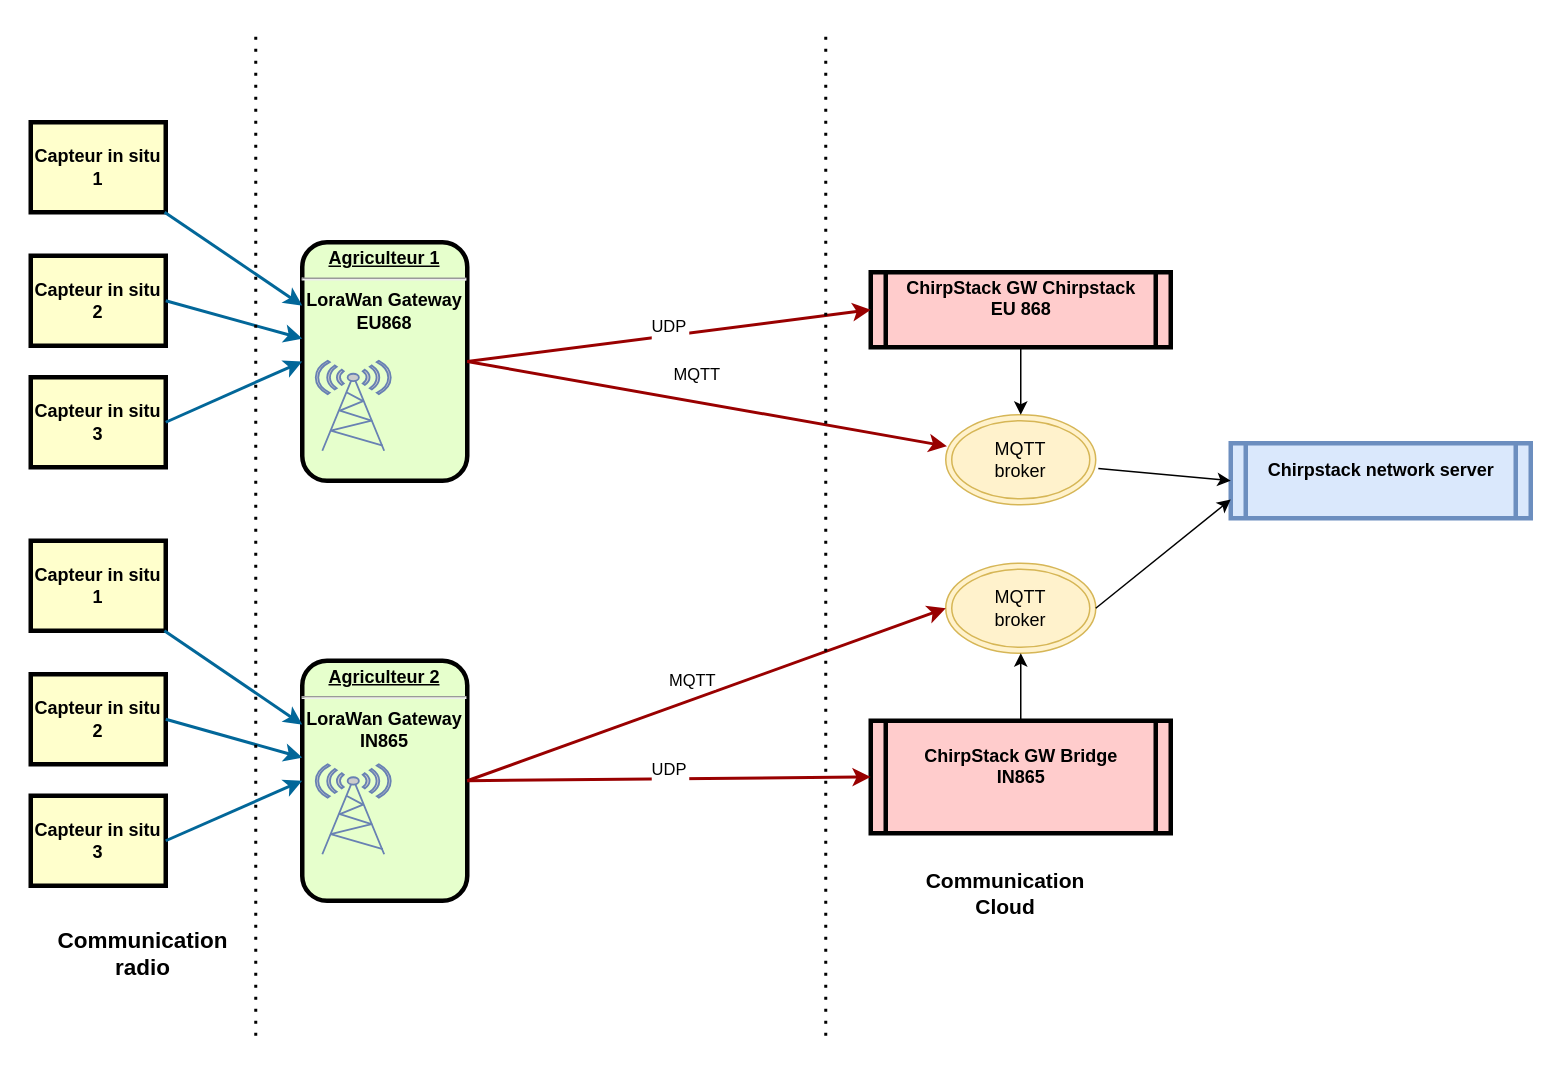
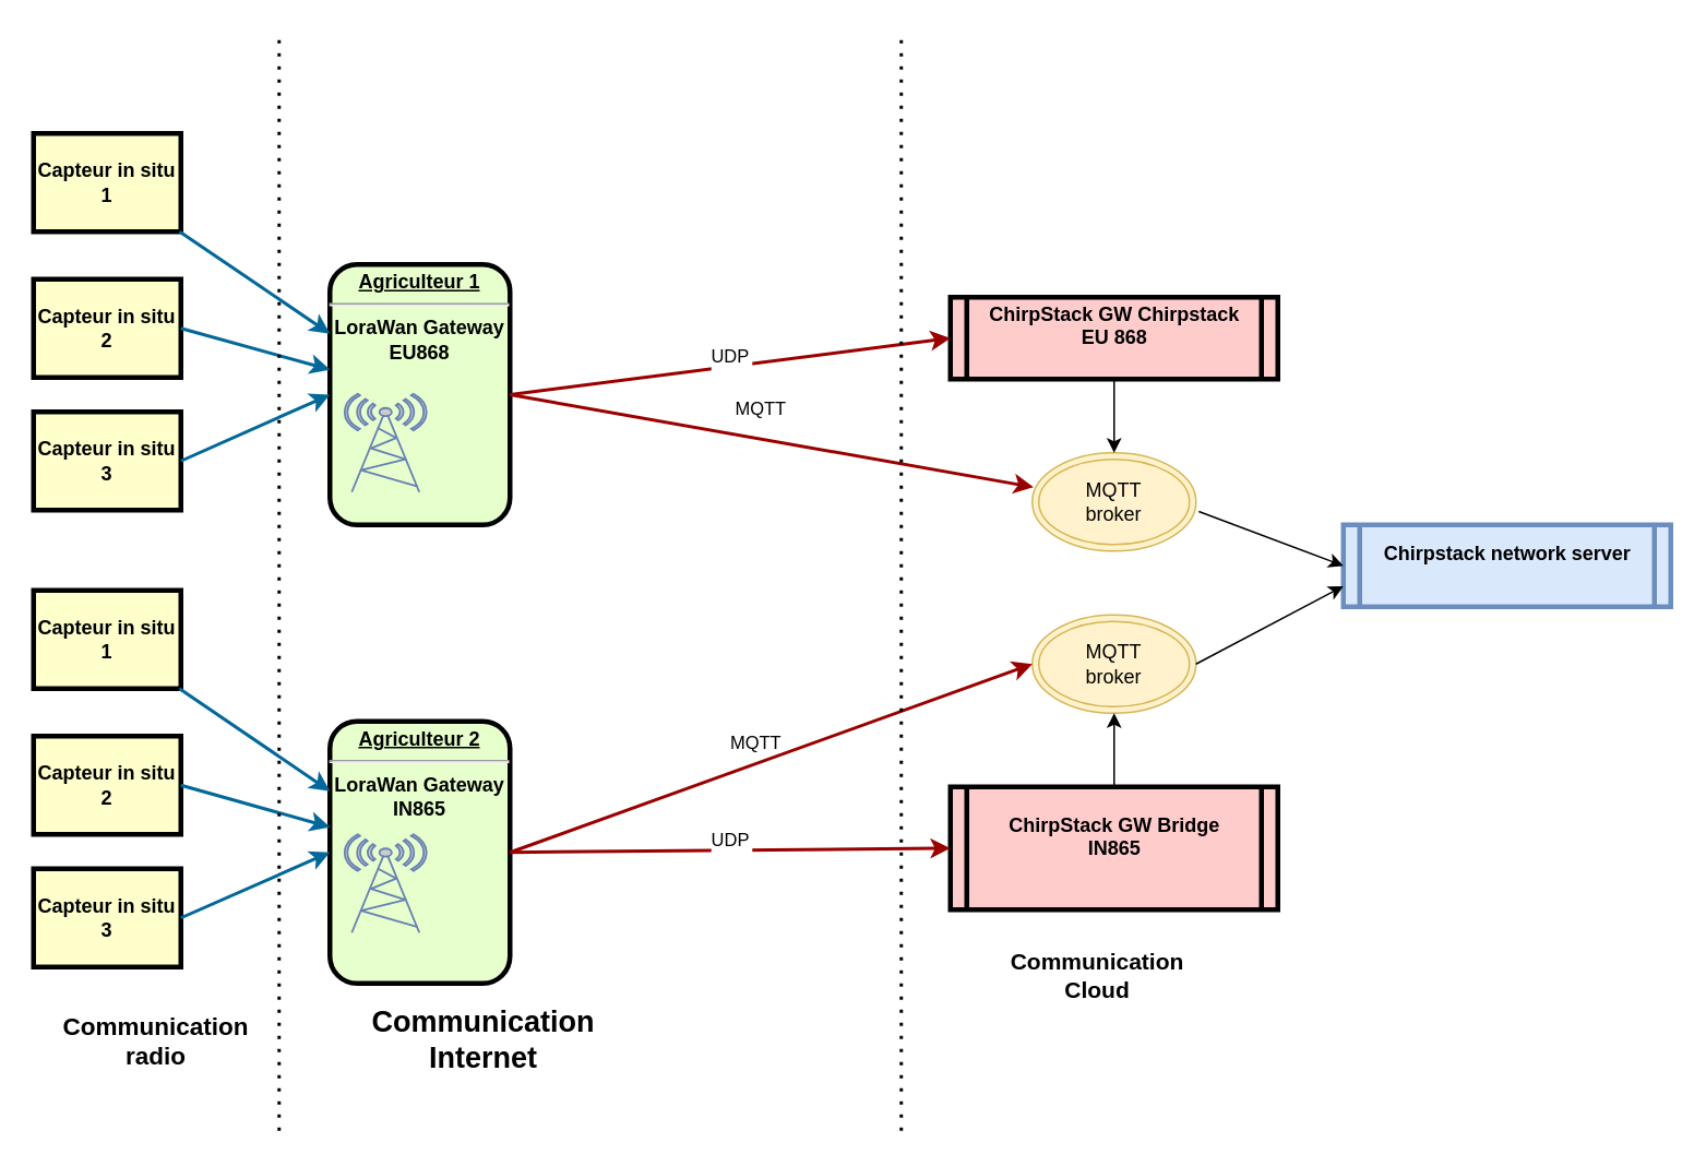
- <mxCell id="20" value="Chirpstack network server&#10;" style="shape=process;whiteSpace=wrap;align=center;verticalAlign=middle;size=0.048;fontStyle=1;strokeWidth=3;fillColor=#dae8fc;strokeColor=#6c8ebf;" vertex="1" parent="1"><mxGeometry x="820" y="295" width="200" height="50" as="geometry" /></mxCell>
+ <mxCell id="20" value="Chirpstack network server&#10;" style="shape=process;whiteSpace=wrap;align=center;verticalAlign=middle;size=0.048;fontStyle=1;strokeWidth=3;fillColor=#dae8fc;strokeColor=#6c8ebf;" vertex="1" parent="1"><mxGeometry x="820" y="320" width="200" height="50" as="geometry" /></mxCell>
+ <mxCell id="34" value="&lt;b style=&quot;font-size: 18px;&quot;&gt;Communication Internet&lt;br&gt;&lt;/b&gt;" style="text;html=1;align=center;verticalAlign=middle;whiteSpace=wrap;rounded=0;" vertex="1" parent="1"><mxGeometry x="240" y="620" width="110" height="30" as="geometry" /></mxCell>
